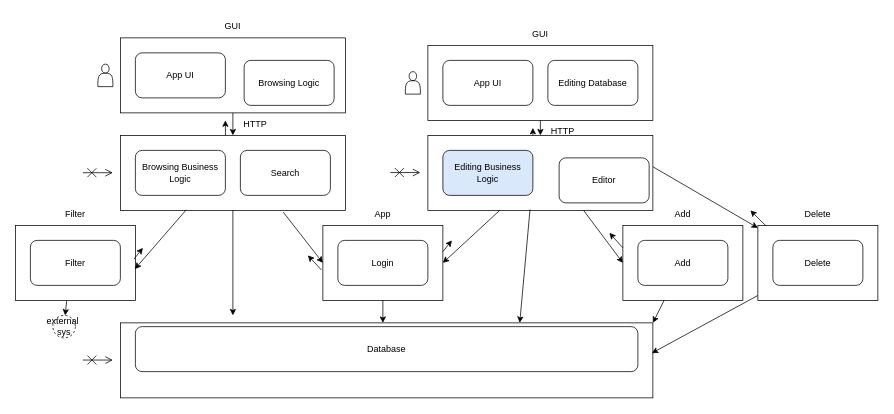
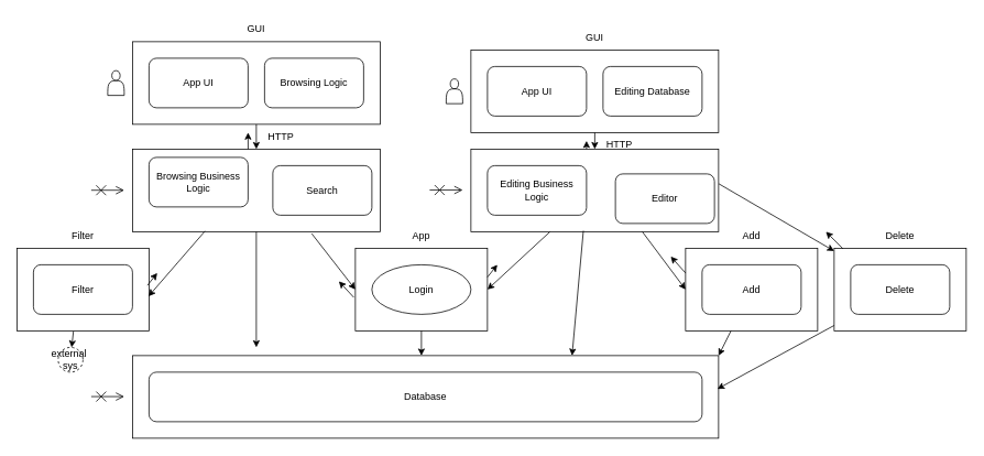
- <mxCell id="9" value="Browsing Logic" style="rounded=1;whiteSpace=wrap;html=1;" vertex="1" parent="1"><mxGeometry x="325" y="80" width="120" height="60" as="geometry" /></mxCell>
+ <mxCell id="9" value="Browsing Logic" style="rounded=1;whiteSpace=wrap;html=1;" vertex="1" parent="1"><mxGeometry x="320" y="70" width="120" height="60" as="geometry" /></mxCell>
- <mxCell id="10" value="Browsing Business&lt;br&gt;Logic" style="rounded=1;whiteSpace=wrap;html=1;" vertex="1" parent="1"><mxGeometry x="180" y="200" width="120" height="60" as="geometry" /></mxCell>
+ <mxCell id="10" value="Browsing Business&lt;br&gt;Logic" style="rounded=1;whiteSpace=wrap;html=1;" vertex="1" parent="1"><mxGeometry x="180" y="190" width="120" height="60" as="geometry" /></mxCell>
- <mxCell id="11" value="Search" style="rounded=1;whiteSpace=wrap;html=1;" vertex="1" parent="1"><mxGeometry x="320" y="200" width="120" height="60" as="geometry" /></mxCell>
+ <mxCell id="11" value="Search" style="rounded=1;whiteSpace=wrap;html=1;" vertex="1" parent="1"><mxGeometry x="330" y="200" width="120" height="60" as="geometry" /></mxCell>
- <mxCell id="16" value="Editing Business&lt;br&gt;Logic" style="rounded=1;whiteSpace=wrap;html=1;fillColor=#dae8fc;" vertex="1" parent="1"><mxGeometry x="590" y="200" width="120" height="60" as="geometry" /></mxCell>
+ <mxCell id="16" value="Editing Business&lt;br&gt;Logic" style="rounded=1;whiteSpace=wrap;html=1;" vertex="1" parent="1"><mxGeometry x="590" y="200" width="120" height="60" as="geometry" /></mxCell>
- <mxCell id="13" value="Login" style="rounded=1;whiteSpace=wrap;html=1;" vertex="1" parent="1"><mxGeometry x="450" y="320" width="120" height="60" as="geometry" /></mxCell>
+ <mxCell id="13" value="Login" style="ellipse;whiteSpace=wrap;html=1;" vertex="1" parent="1"><mxGeometry x="450" y="320" width="120" height="60" as="geometry" /></mxCell>
- <mxCell id="14" value="Database" style="rounded=1;whiteSpace=wrap;html=1;" vertex="1" parent="1"><mxGeometry x="180" y="435" width="670" height="60" as="geometry" /></mxCell>
+ <mxCell id="14" value="Database" style="rounded=1;whiteSpace=wrap;html=1;" vertex="1" parent="1"><mxGeometry x="180" y="450" width="670" height="60" as="geometry" /></mxCell>
